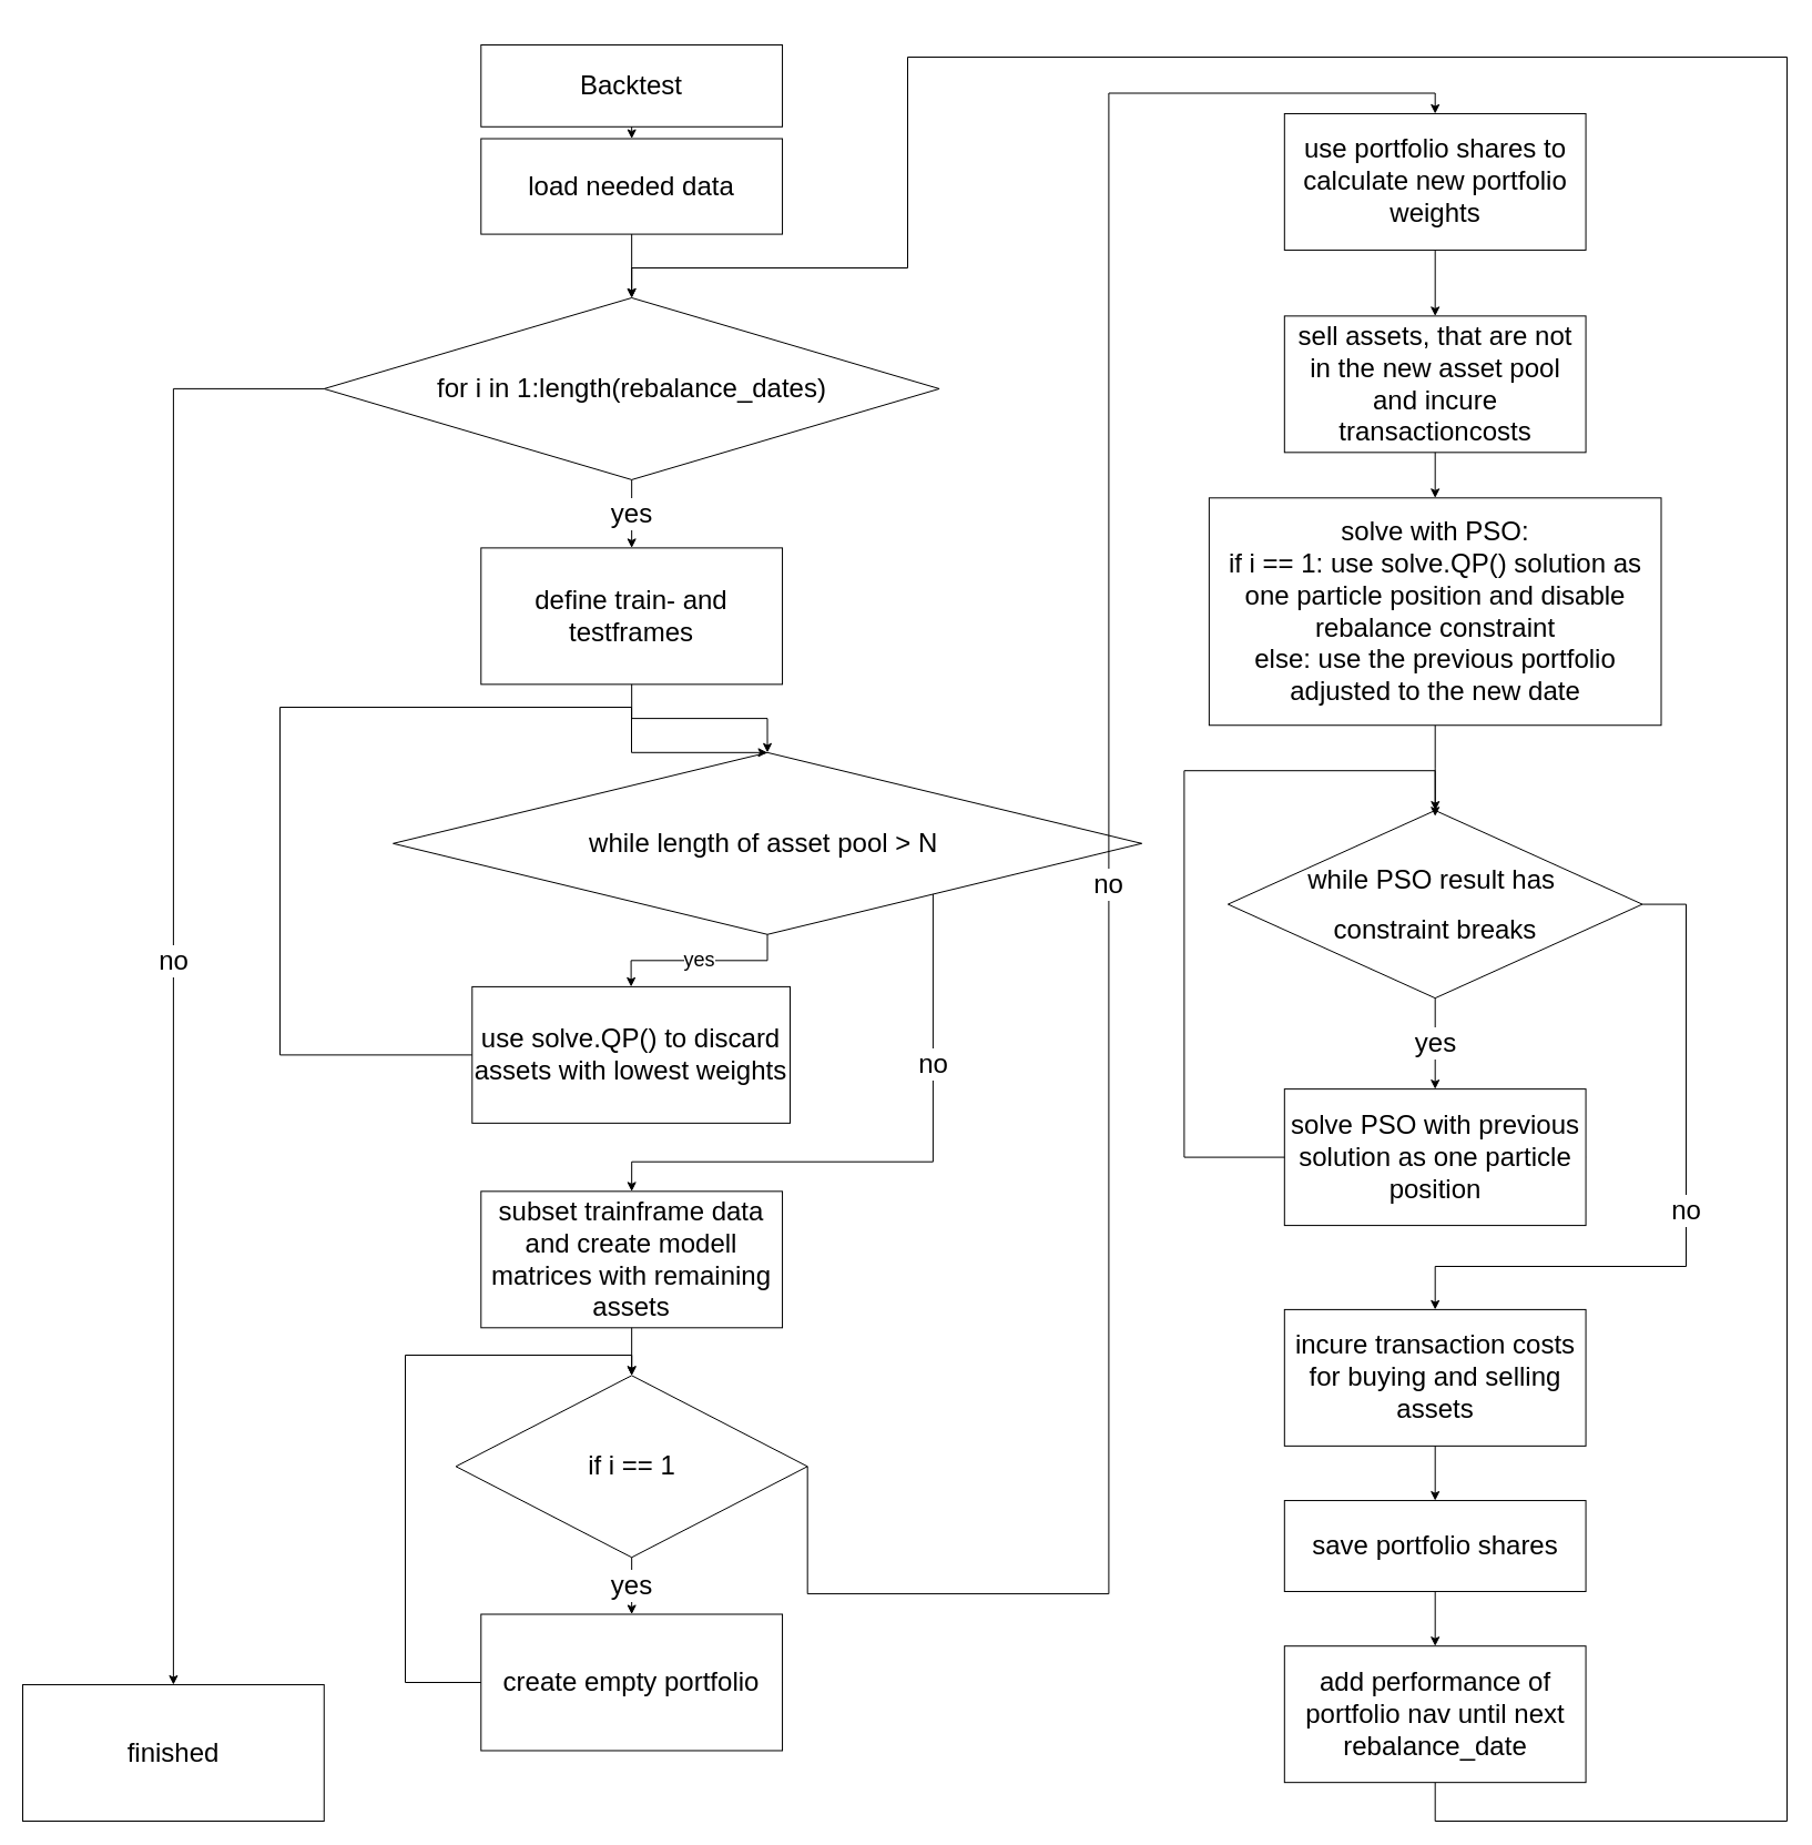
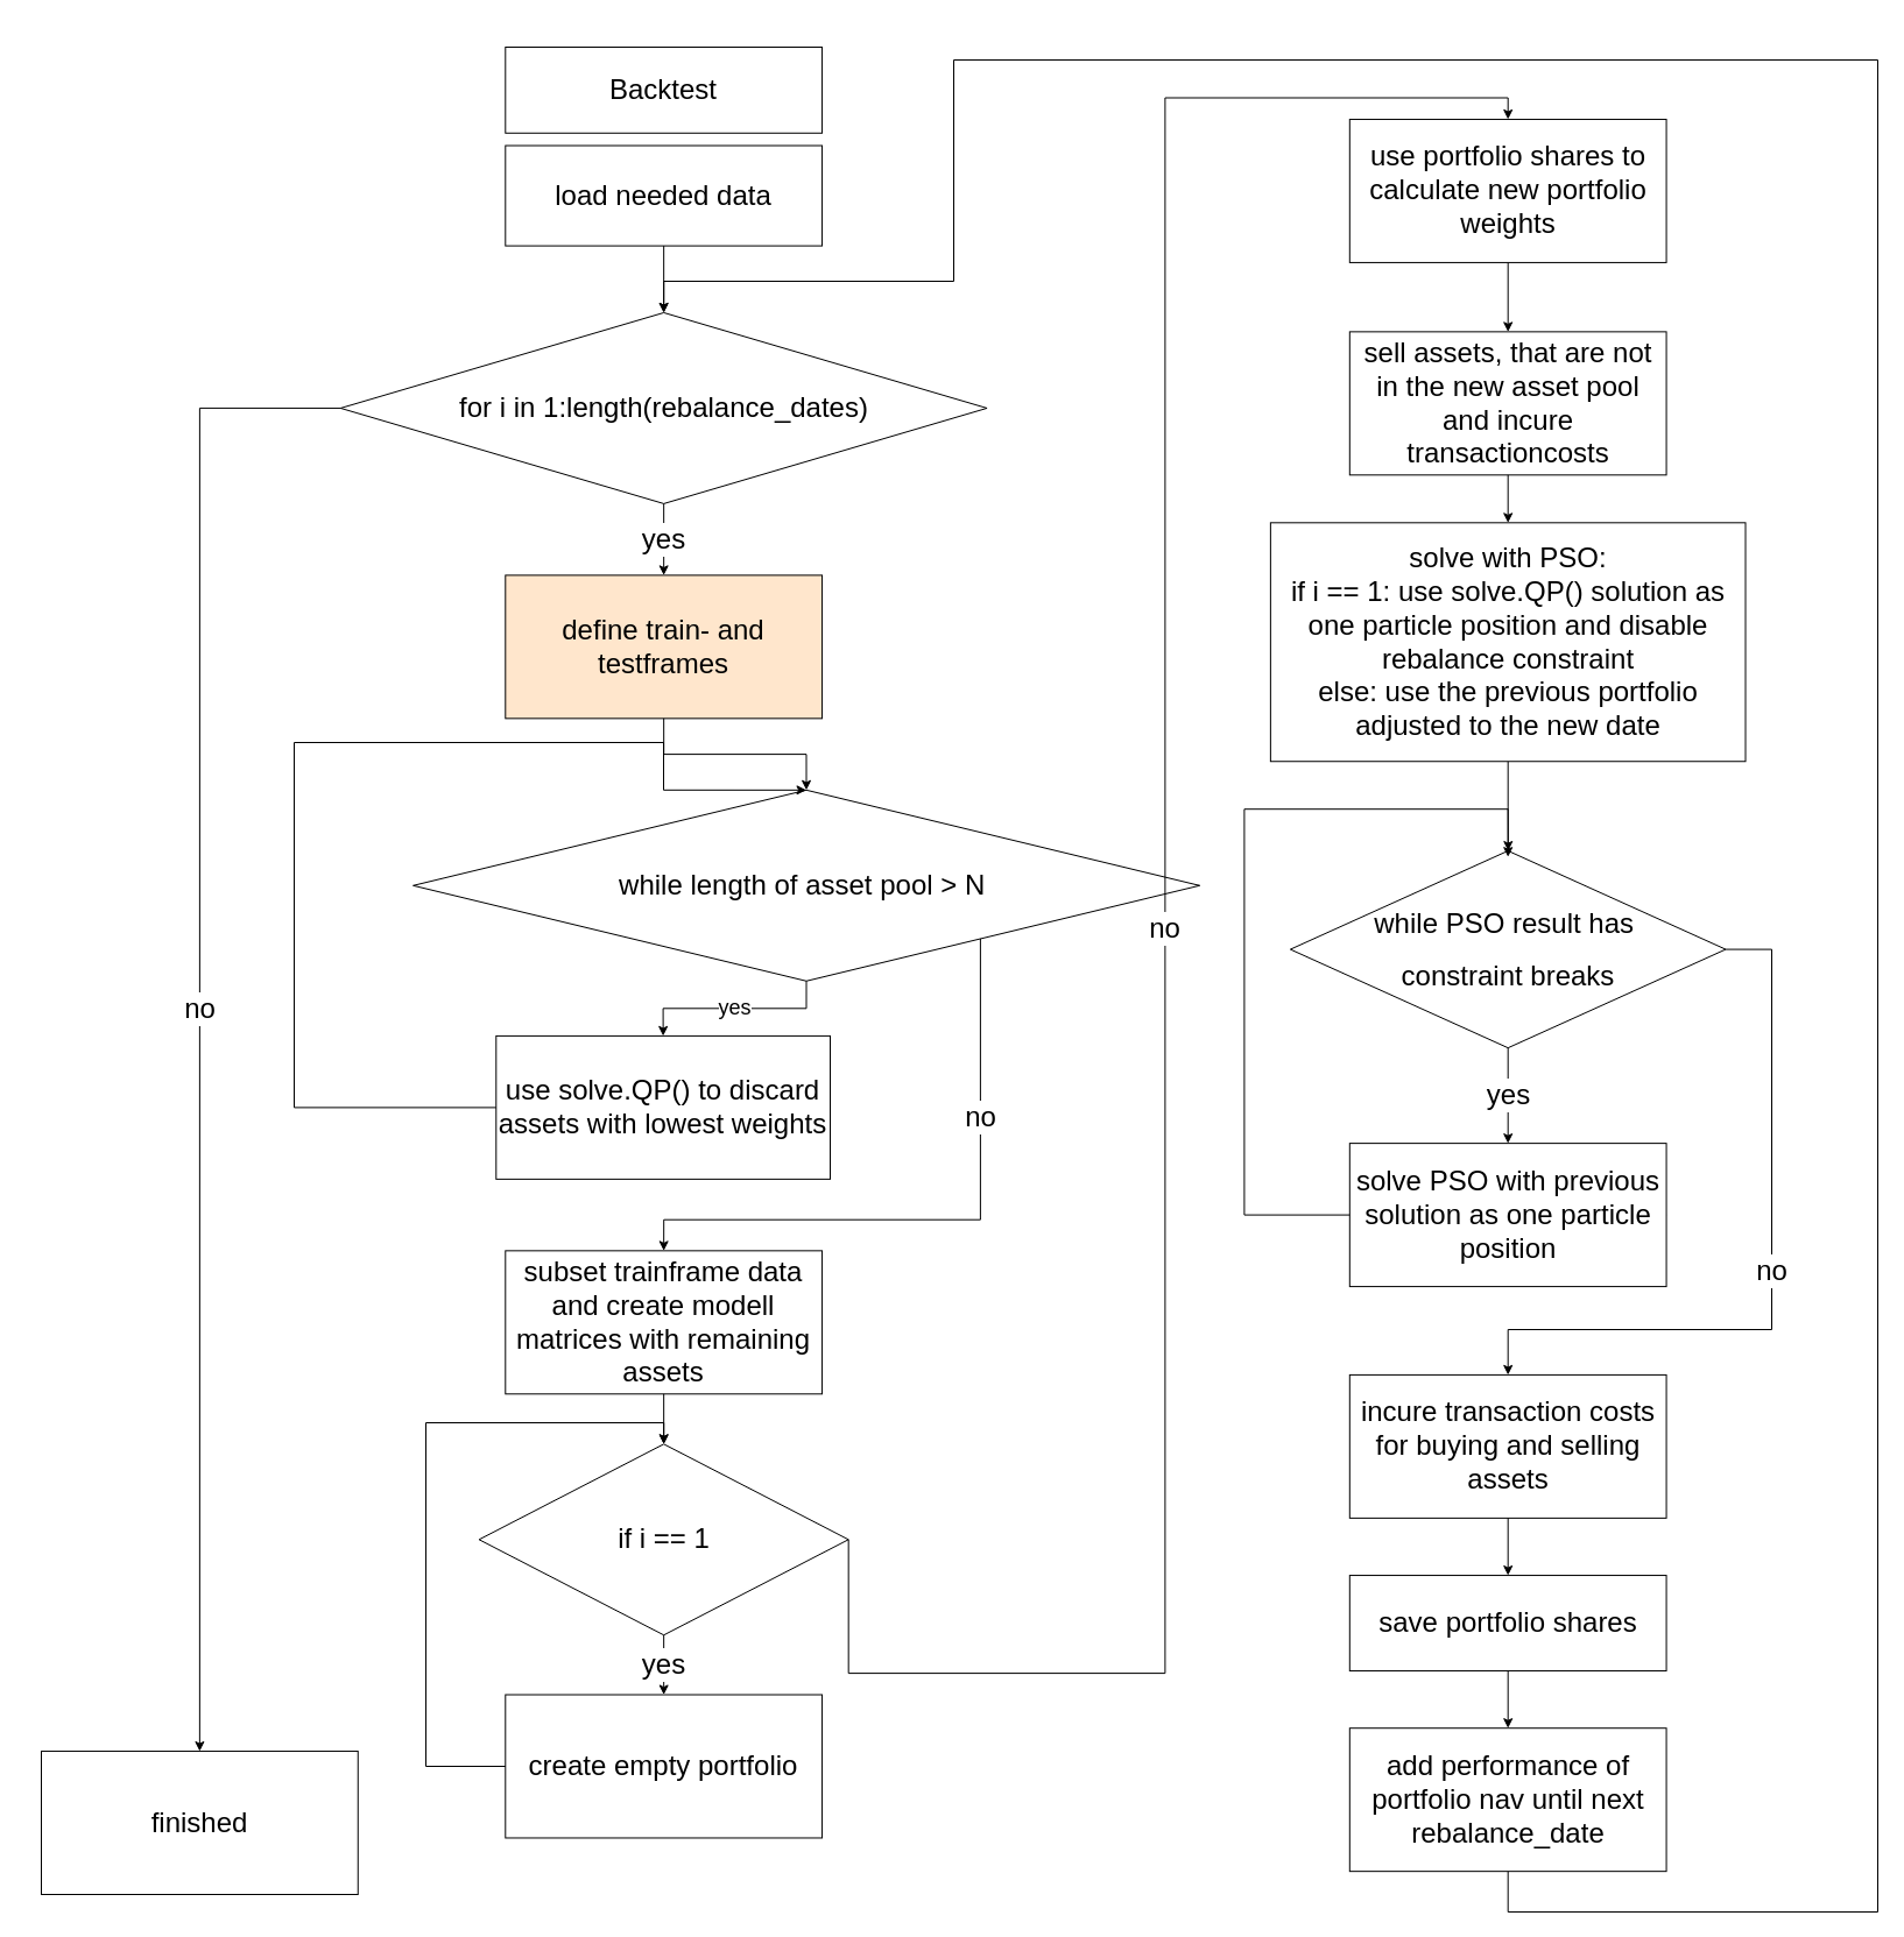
- <mxCell id="5" style="edgeStyle=orthogonalEdgeStyle;rounded=0;orthogonalLoop=1;jettySize=auto;html=1;exitX=0.5;exitY=1;exitDx=0;exitDy=0;entryX=0.5;entryY=0;entryDx=0;entryDy=0;" parent="2" source="3" target="4" edge="1"><mxGeometry relative="1" as="geometry" /></mxCell>
- <mxCell id="8" value="&lt;h1&gt;&lt;span style=&quot;font-weight: normal&quot;&gt;define train- and testframes&lt;/span&gt;&lt;/h1&gt;" style="whiteSpace=wrap;html=1;" parent="2" vertex="1"><mxGeometry x="413.286" y="473.389" width="271.75" height="122.958" as="geometry" /></mxCell>
+ <mxCell id="8" value="&lt;h1&gt;&lt;span style=&quot;font-weight: normal&quot;&gt;define train- and testframes&lt;/span&gt;&lt;/h1&gt;" style="whiteSpace=wrap;html=1;fillColor=#ffe6cc;" parent="2" vertex="1"><mxGeometry x="413.286" y="473.389" width="271.75" height="122.958" as="geometry" /></mxCell>
- <mxCell id="40" value="&lt;h1&gt;&lt;span style=&quot;font-weight: normal&quot;&gt;finished&lt;/span&gt;&lt;/h1&gt;" style="whiteSpace=wrap;html=1;" parent="2" vertex="1"><mxGeometry y="1498.042" width="271.75" height="122.958" as="geometry" /></mxCell>
+ <mxCell id="40" value="&lt;h1&gt;&lt;span style=&quot;font-weight: normal&quot;&gt;finished&lt;/span&gt;&lt;/h1&gt;" style="whiteSpace=wrap;html=1;" parent="2" vertex="1"><mxGeometry x="15" y="1483.042" width="271.75" height="122.958" as="geometry" /></mxCell>
